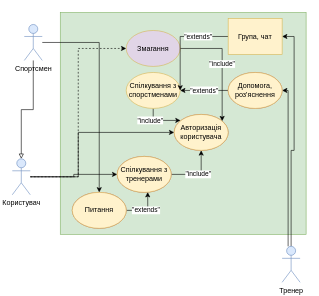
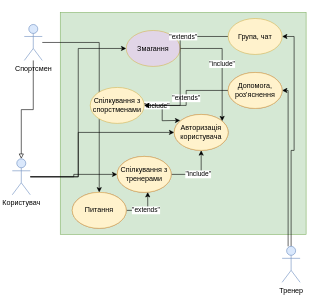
- <mxCell id="25" value="Група, чат" style="whiteSpace=wrap;html=1;fillColor=#fff2cc;strokeColor=#d6b656;rounded=0;" vertex="1" parent="1"><mxGeometry x="380" y="30" width="90" height="60" as="geometry" /></mxCell>
+ <mxCell id="25" value="Група, чат" style="ellipse;whiteSpace=wrap;html=1;fillColor=#fff2cc;strokeColor=#d6b656;" vertex="1" parent="1"><mxGeometry x="380" y="30" width="90" height="60" as="geometry" /></mxCell>
- <mxCell id="11" style="edgeStyle=orthogonalEdgeStyle;rounded=0;orthogonalLoop=1;jettySize=auto;html=1;entryX=0;entryY=0.5;entryDx=0;entryDy=0;endArrow=classic;endFill=1;dashed=1;" edge="1" parent="1" source="12" target="23"><mxGeometry relative="1" as="geometry"><Array as="points"><mxPoint x="130" y="294" /><mxPoint x="130" y="80" /></Array></mxGeometry></mxCell>
+ <mxCell id="11" style="edgeStyle=orthogonalEdgeStyle;rounded=0;orthogonalLoop=1;jettySize=auto;html=1;entryX=0;entryY=0.5;entryDx=0;entryDy=0;endArrow=classic;endFill=1;" edge="1" parent="1" source="12" target="23"><mxGeometry relative="1" as="geometry"><Array as="points"><mxPoint x="130" y="294" /><mxPoint x="130" y="80" /></Array></mxGeometry></mxCell>
- <mxCell id="15" value="Спілкування з спорстменами" style="ellipse;whiteSpace=wrap;html=1;fillColor=#fff2cc;strokeColor=#d6b656;" vertex="1" parent="1"><mxGeometry x="210" y="120" width="90" height="60" as="geometry" /></mxCell>
+ <mxCell id="15" value="Спілкування з спорстменами" style="ellipse;whiteSpace=wrap;html=1;fillColor=#fff2cc;strokeColor=#d6b656;" vertex="1" parent="1"><mxGeometry x="150" y="145" width="90" height="60" as="geometry" /></mxCell>
